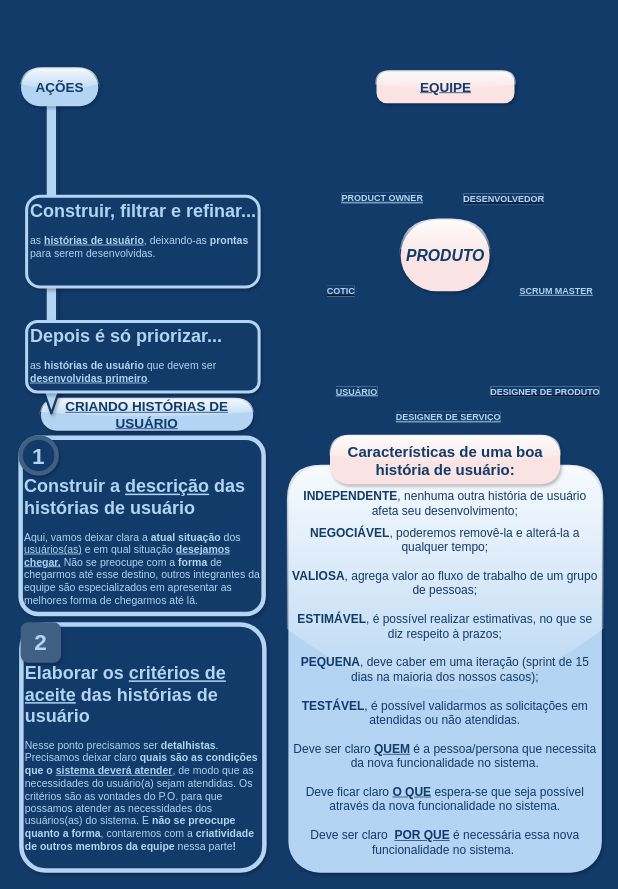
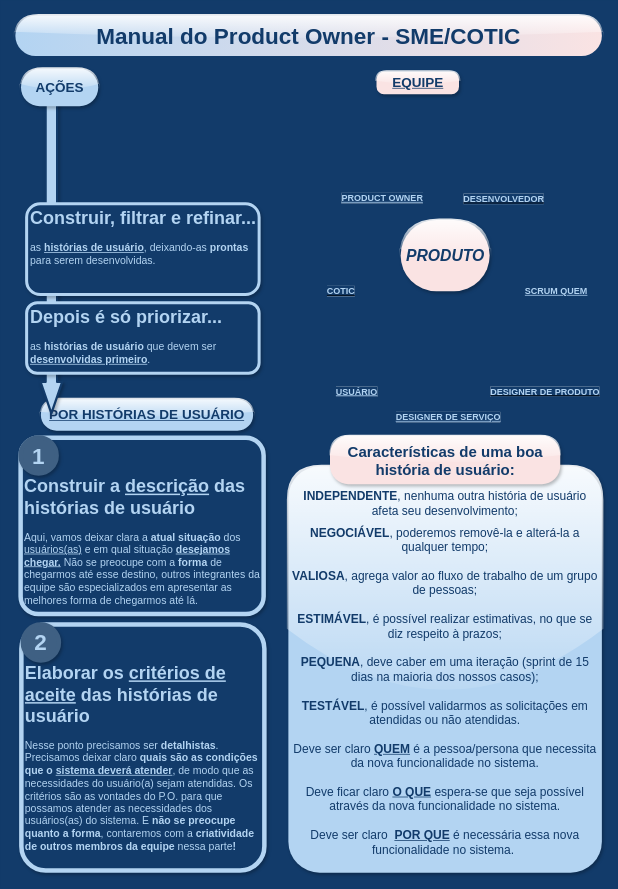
+ <mxCell id="3" value="&lt;font style=&quot;font-size: 30px&quot; color=&quot;#123b6a&quot;&gt;&lt;b&gt;Manual do Product Owner - SME/COTIC&lt;/b&gt;&lt;/font&gt;" style="text;html=1;align=center;verticalAlign=middle;whiteSpace=wrap;rounded=1;fillColor=#FAE3E3;strokeColor=none;strokeWidth=4;glass=1;arcSize=50;gradientColor=#B3D4F2;gradientDirection=west;" parent="1" vertex="1"><mxGeometry x="20" y="20" width="782" height="54" as="geometry" /></mxCell>
- <mxCell id="18" value="&lt;font style=&quot;font-size: 18px&quot; color=&quot;#123b6a&quot;&gt;&lt;b&gt;&lt;u&gt;EQUIPE&lt;/u&gt;&lt;/b&gt;&lt;/font&gt;" style="text;html=1;strokeColor=none;fillColor=#FAE3E3;align=center;verticalAlign=middle;whiteSpace=wrap;rounded=1;strokeWidth=4;perimeterSpacing=0;glass=1;shadow=1;comic=0;arcSize=33;" parent="1" vertex="1"><mxGeometry x="501.5" y="95" width="184" height="42" as="geometry" /></mxCell>
+ <mxCell id="18" value="&lt;font style=&quot;font-size: 18px&quot; color=&quot;#123b6a&quot;&gt;&lt;b&gt;&lt;u&gt;EQUIPE&lt;/u&gt;&lt;/b&gt;&lt;/font&gt;" style="text;html=1;strokeColor=none;fillColor=#FAE3E3;align=center;verticalAlign=middle;whiteSpace=wrap;rounded=1;strokeWidth=4;perimeterSpacing=0;glass=1;shadow=1;comic=0;arcSize=33;" parent="1" vertex="1"><mxGeometry x="501.5" y="95" width="110" height="30" as="geometry" /></mxCell>
- <mxCell id="5" value="&lt;h1&gt;&lt;font color=&quot;#b3d4f2&quot;&gt;Construir, filtrar e refinar...&lt;/font&gt;&lt;/h1&gt;&lt;p style=&quot;font-size: 14px&quot;&gt;&lt;font color=&quot;#b3d4f2&quot; style=&quot;font-size: 14px&quot;&gt;as &lt;b&gt;&lt;u&gt;histórias de usuário&lt;/u&gt;&lt;/b&gt;,&lt;b&gt;&amp;nbsp;&lt;/b&gt;deixando-as &lt;b&gt;prontas&lt;/b&gt; para serem desenvolvidas.&lt;/font&gt;&lt;/p&gt;" style="text;html=1;strokeColor=#B3D4F2;fillColor=#123B6A;spacing=5;spacingTop=-20;whiteSpace=wrap;overflow=hidden;rounded=1;shadow=1;strokeWidth=4;glass=0;" parent="1" vertex="1"><mxGeometry x="35" y="261" width="310" height="121" as="geometry" /></mxCell>
+ <mxCell id="5" value="&lt;h1&gt;&lt;font color=&quot;#b3d4f2&quot;&gt;Construir, filtrar e refinar...&lt;/font&gt;&lt;/h1&gt;&lt;p style=&quot;font-size: 14px&quot;&gt;&lt;font color=&quot;#b3d4f2&quot; style=&quot;font-size: 14px&quot;&gt;as &lt;b&gt;&lt;u&gt;histórias de usuário&lt;/u&gt;&lt;/b&gt;,&lt;b&gt;&amp;nbsp;&lt;/b&gt;deixando-as &lt;b&gt;prontas&lt;/b&gt; para serem desenvolvidas.&lt;/font&gt;&lt;/p&gt;" style="text;html=1;strokeColor=#B3D4F2;fillColor=#123B6A;spacing=5;spacingTop=-20;whiteSpace=wrap;overflow=hidden;rounded=1;shadow=1;strokeWidth=4;glass=0;" parent="1" vertex="1"><mxGeometry x="35" y="271" width="310" height="121" as="geometry" /></mxCell>
- <mxCell id="17" value="SCRUM MASTER" style="shape=image;verticalLabelPosition=bottom;labelBackgroundColor=#123B6A;verticalAlign=top;aspect=fixed;imageAspect=0;image=https://cdn3.iconfinder.com/data/icons/business-avatar-1/512/8_avatar-128.png;fontStyle=5;fontColor=#B3D4F2;fontSize=12;strokeWidth=1;html=1;" parent="1" vertex="1"><mxGeometry x="685.5" y="264" width="110" height="110" as="geometry" /></mxCell>
+ <mxCell id="17" value="SCRUM QUEM" style="shape=image;verticalLabelPosition=bottom;labelBackgroundColor=#123B6A;verticalAlign=top;aspect=fixed;imageAspect=0;image=https://cdn3.iconfinder.com/data/icons/business-avatar-1/512/8_avatar-128.png;fontStyle=5;fontColor=#B3D4F2;fontSize=12;strokeWidth=1;html=1;" parent="1" vertex="1"><mxGeometry x="685.5" y="264" width="110" height="110" as="geometry" /></mxCell>
- <mxCell id="6" value="&lt;h1&gt;&lt;font color=&quot;#b3d4f2&quot;&gt;Depois é só priorizar...&lt;/font&gt;&lt;/h1&gt;&lt;p style=&quot;font-size: 14px&quot;&gt;&lt;font color=&quot;#b3d4f2&quot; style=&quot;font-size: 14px&quot;&gt;as &lt;b&gt;histórias de usuário&lt;/b&gt; que devem ser &lt;b&gt;&lt;u&gt;desenvolvidas primeiro&lt;/u&gt;&lt;/b&gt;.&lt;/font&gt;&lt;/p&gt;" style="text;html=1;strokeColor=#B3D4F2;fillColor=#123B6A;spacing=5;spacingTop=-20;whiteSpace=wrap;overflow=hidden;rounded=1;shadow=1;strokeWidth=4;glass=0;" parent="1" vertex="1"><mxGeometry x="35" y="428" width="310" height="94" as="geometry" /></mxCell>
+ <mxCell id="6" value="&lt;h1&gt;&lt;font color=&quot;#b3d4f2&quot;&gt;Depois é só priorizar...&lt;/font&gt;&lt;/h1&gt;&lt;p style=&quot;font-size: 14px&quot;&gt;&lt;font color=&quot;#b3d4f2&quot; style=&quot;font-size: 14px&quot;&gt;as &lt;b&gt;histórias de usuário&lt;/b&gt; que devem ser &lt;b&gt;&lt;u&gt;desenvolvidas primeiro&lt;/u&gt;&lt;/b&gt;.&lt;/font&gt;&lt;/p&gt;" style="text;html=1;strokeColor=#B3D4F2;fillColor=#123B6A;spacing=5;spacingTop=-20;whiteSpace=wrap;overflow=hidden;rounded=1;shadow=1;strokeWidth=4;glass=0;" parent="1" vertex="1"><mxGeometry x="35" y="403" width="310" height="94" as="geometry" /></mxCell>
- <mxCell id="2" value="&lt;font color=&quot;#123b6a&quot;&gt;&lt;span style=&quot;font-size: 18px&quot;&gt;&lt;b&gt;&lt;u&gt;CRIANDO HISTÓRIAS DE USUÁRIO&lt;/u&gt;&lt;/b&gt;&lt;/span&gt;&lt;/font&gt;" style="text;html=1;strokeColor=none;fillColor=#B3D4F2;align=center;verticalAlign=middle;whiteSpace=wrap;rounded=1;strokeWidth=4;perimeterSpacing=0;glass=1;shadow=1;comic=0;arcSize=50;" parent="1" vertex="1"><mxGeometry x="54" y="531.5" width="283" height="42" as="geometry" /></mxCell>
+ <mxCell id="2" value="&lt;font color=&quot;#123b6a&quot;&gt;&lt;span style=&quot;font-size: 18px&quot;&gt;&lt;b&gt;&lt;u&gt;POR HISTÓRIAS DE USUÁRIO&lt;/u&gt;&lt;/b&gt;&lt;/span&gt;&lt;/font&gt;" style="text;html=1;strokeColor=none;fillColor=#B3D4F2;align=center;verticalAlign=middle;whiteSpace=wrap;rounded=1;strokeWidth=4;perimeterSpacing=0;glass=1;shadow=1;comic=0;arcSize=50;" parent="1" vertex="1"><mxGeometry x="54" y="531.5" width="283" height="42" as="geometry" /></mxCell>
- <mxCell id="10" value="&lt;b&gt;&lt;font style=&quot;font-size: 30px&quot; color=&quot;#b3d4f2&quot;&gt;1&lt;/font&gt;&lt;/b&gt;" style="ellipse;whiteSpace=wrap;html=1;aspect=fixed;rounded=1;shadow=1;glass=0;comic=0;strokeColor=#3F6083;strokeWidth=6;fillColor=#123b6a;" parent="1" vertex="1"><mxGeometry x="27" y="582.5" width="48" height="48" as="geometry" /></mxCell>
+ <mxCell id="10" value="&lt;b&gt;&lt;font style=&quot;font-size: 30px&quot; color=&quot;#b3d4f2&quot;&gt;1&lt;/font&gt;&lt;/b&gt;" style="ellipse;whiteSpace=wrap;html=1;aspect=fixed;rounded=1;shadow=1;glass=0;comic=0;strokeColor=#3F6083;strokeWidth=6;fillColor=#3F6083;" parent="1" vertex="1"><mxGeometry x="27" y="582.5" width="48" height="48" as="geometry" /></mxCell>
- <mxCell id="11" value="&lt;b&gt;&lt;font style=&quot;font-size: 30px&quot; color=&quot;#b3d4f2&quot;&gt;2&lt;/font&gt;&lt;/b&gt;" style="whiteSpace=wrap;html=1;aspect=fixed;shadow=1;glass=0;comic=0;strokeColor=#3F6083;strokeWidth=6;fillColor=#3F6083;rounded=1;" parent="1" vertex="1"><mxGeometry x="30" y="832" width="48" height="48" as="geometry" /></mxCell>
+ <mxCell id="11" value="&lt;b&gt;&lt;font style=&quot;font-size: 30px&quot; color=&quot;#b3d4f2&quot;&gt;2&lt;/font&gt;&lt;/b&gt;" style="ellipse;whiteSpace=wrap;html=1;aspect=fixed;rounded=1;shadow=1;glass=0;comic=0;strokeColor=#3F6083;strokeWidth=6;fillColor=#3F6083;" parent="1" vertex="1"><mxGeometry x="30" y="832" width="48" height="48" as="geometry" /></mxCell>
